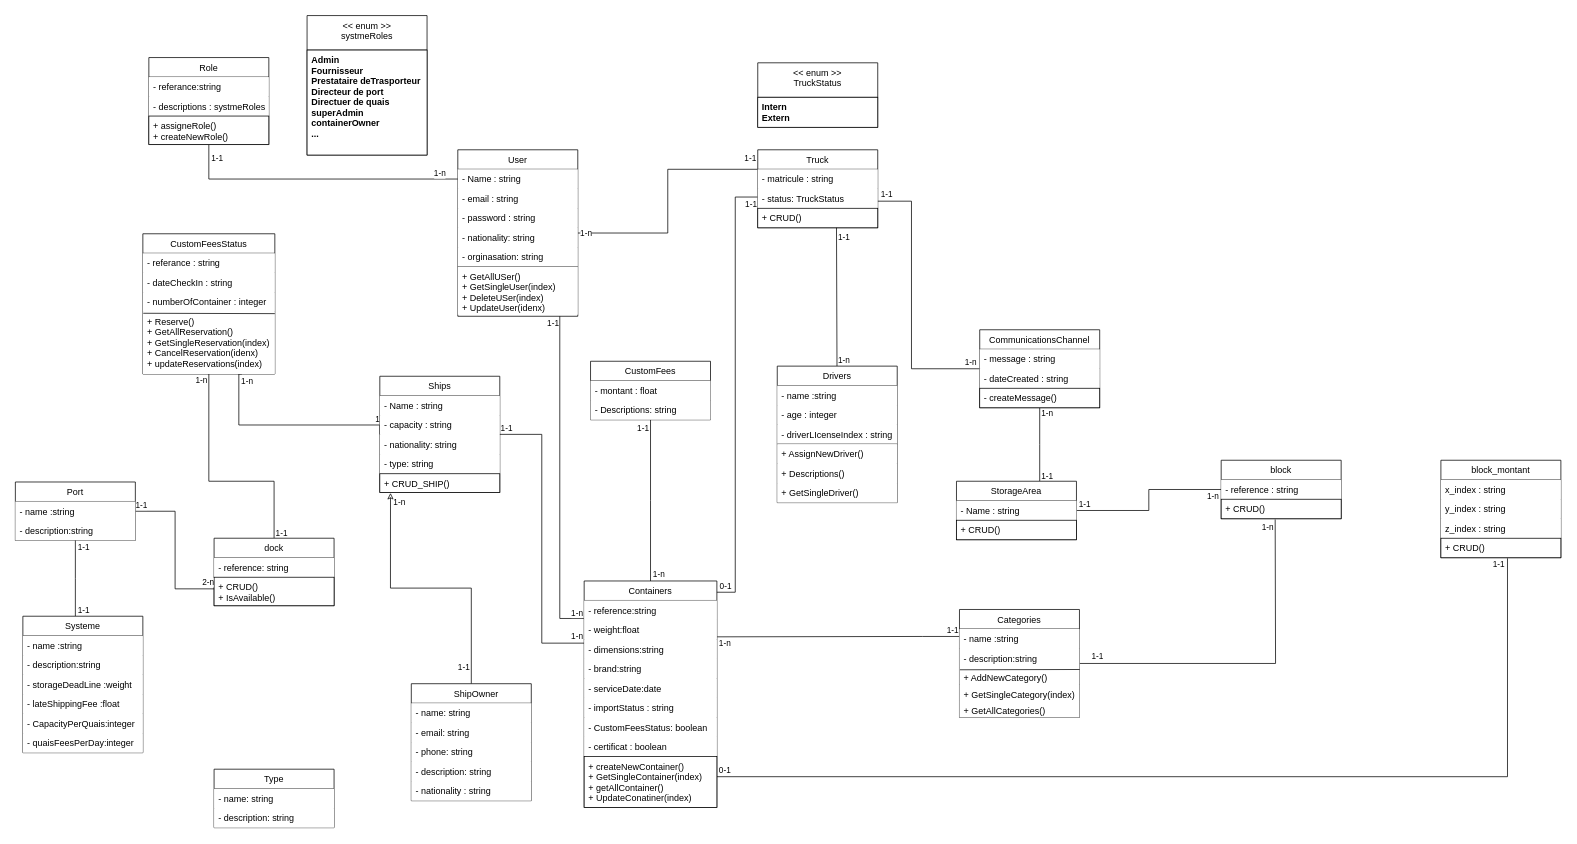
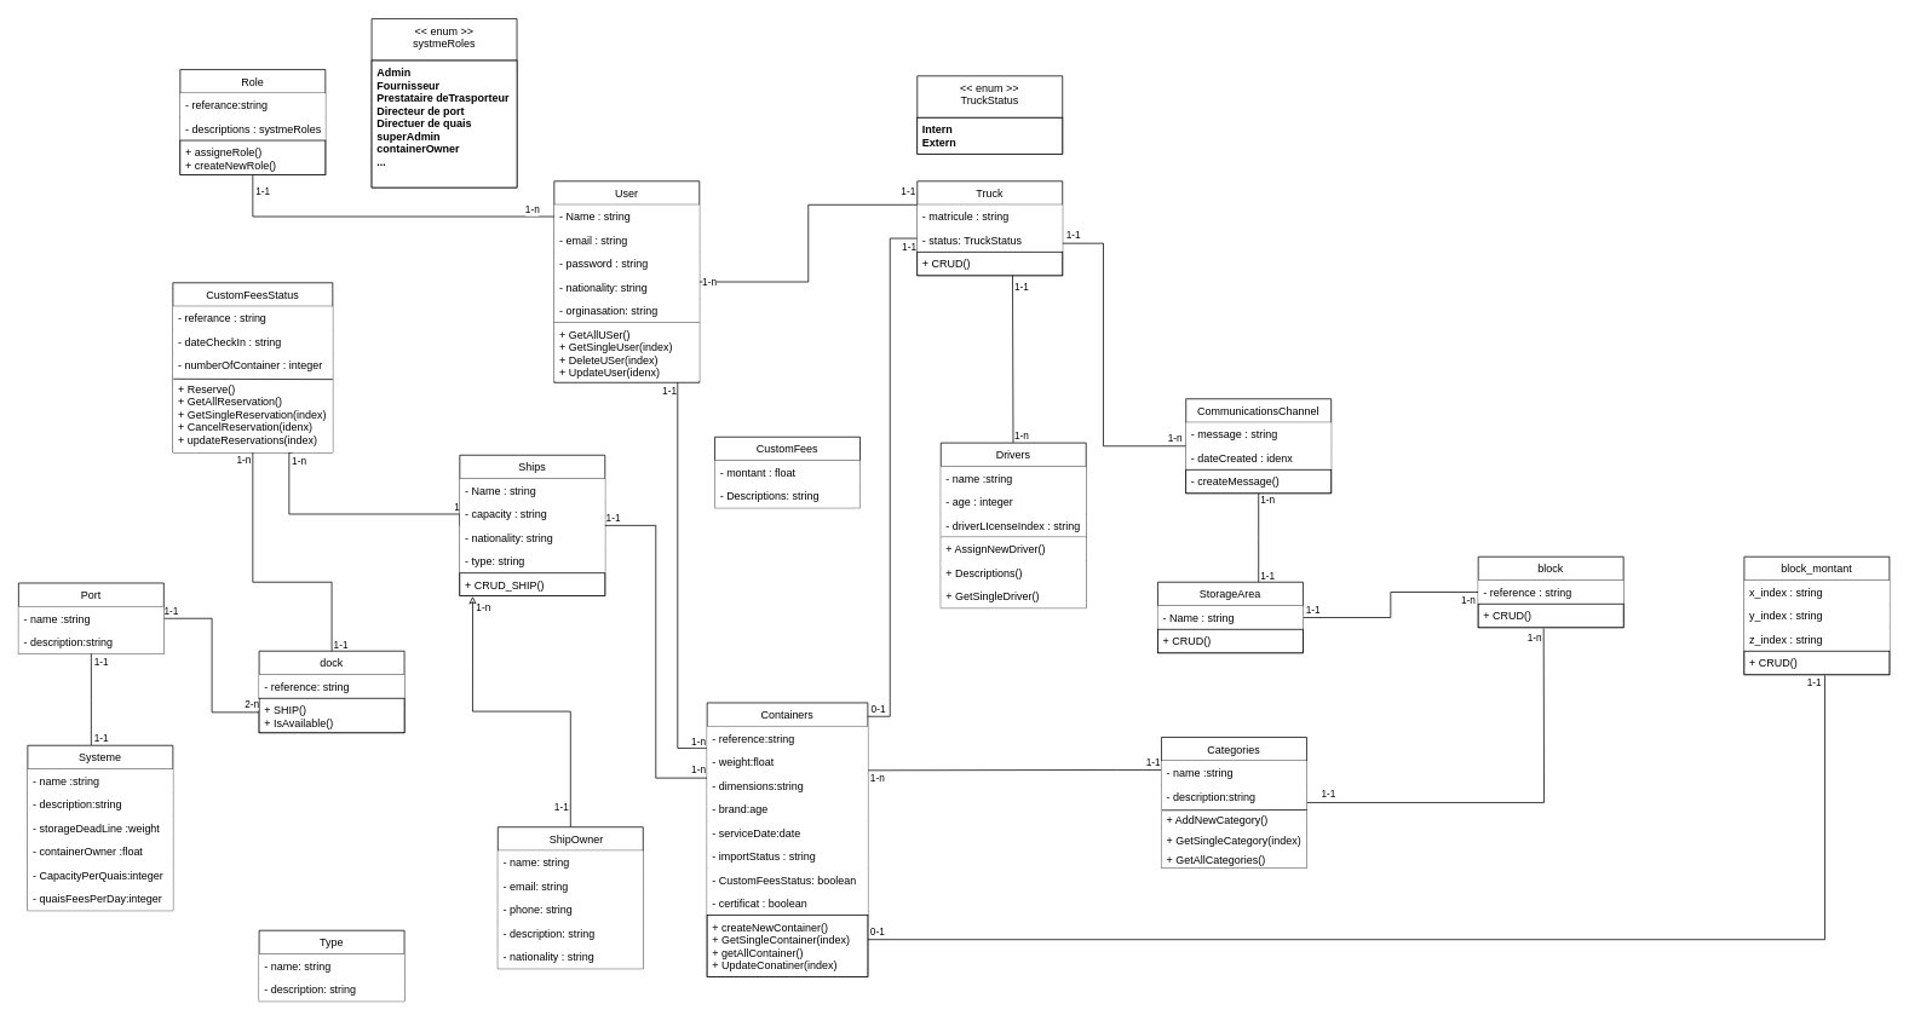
- <mxCell id="50" value="- dateCreated : string" style="text;align=left;verticalAlign=top;spacingLeft=4;spacingRight=4;overflow=hidden;rotatable=0;points=[[0,0.5],[1,0.5]];portConstraint=eastwest;rounded=0;shadow=0;html=0;fillColor=default;" parent="48" vertex="1"><mxGeometry y="52" width="160" height="26" as="geometry" /></mxCell>
+ <mxCell id="50" value="- dateCreated : idenx" style="text;align=left;verticalAlign=top;spacingLeft=4;spacingRight=4;overflow=hidden;rotatable=0;points=[[0,0.5],[1,0.5]];portConstraint=eastwest;rounded=0;shadow=0;html=0;fillColor=default;" parent="48" vertex="1"><mxGeometry y="52" width="160" height="26" as="geometry" /></mxCell>
- <mxCell id="98" style="edgeStyle=elbowEdgeStyle;rounded=0;orthogonalLoop=1;jettySize=auto;html=1;entryX=0.5;entryY=0;entryDx=0;entryDy=0;endArrow=none;endFill=0;" parent="1" source="101" target="32" edge="1"><mxGeometry relative="1" as="geometry" /></mxCell>
- <mxCell id="99" value="1-n" style="edgeLabel;html=1;align=center;verticalAlign=middle;resizable=0;points=[];" parent="98" vertex="1" connectable="0"><mxGeometry x="0.717" y="1" relative="1" as="geometry"><mxPoint x="9" y="20" as="offset" /></mxGeometry></mxCell>
- <mxCell id="100" value="1-1" style="edgeLabel;html=1;align=center;verticalAlign=middle;resizable=0;points=[];" parent="98" vertex="1" connectable="0"><mxGeometry x="-0.816" y="1" relative="1" as="geometry"><mxPoint x="-12" y="-10" as="offset" /></mxGeometry></mxCell>
- <mxCell id="16" value="+ CRUD()&#10;+ IsAvailable()" style="text;align=left;verticalAlign=top;spacingLeft=4;spacingRight=4;overflow=hidden;rotatable=0;points=[[0,0.5],[1,0.5]];portConstraint=eastwest;fillColor=default;strokeColor=default;" parent="14" vertex="1"><mxGeometry y="52" width="160" height="38" as="geometry" /></mxCell>
+ <mxCell id="16" value="+ SHIP()&#10;+ IsAvailable()" style="text;align=left;verticalAlign=top;spacingLeft=4;spacingRight=4;overflow=hidden;rotatable=0;points=[[0,0.5],[1,0.5]];portConstraint=eastwest;fillColor=default;strokeColor=default;" parent="14" vertex="1"><mxGeometry y="52" width="160" height="38" as="geometry" /></mxCell>
- <mxCell id="36" value="- brand:string" style="text;align=left;verticalAlign=top;spacingLeft=4;spacingRight=4;overflow=hidden;rotatable=0;points=[[0,0.5],[1,0.5]];portConstraint=eastwest;fillColor=default;" parent="32" vertex="1"><mxGeometry y="104" width="177" height="26" as="geometry" /></mxCell>
+ <mxCell id="36" value="- brand:age" style="text;align=left;verticalAlign=top;spacingLeft=4;spacingRight=4;overflow=hidden;rotatable=0;points=[[0,0.5],[1,0.5]];portConstraint=eastwest;fillColor=default;" parent="32" vertex="1"><mxGeometry y="104" width="177" height="26" as="geometry" /></mxCell>
- <mxCell id="89" value="- lateShippingFee :float" style="text;align=left;verticalAlign=top;spacingLeft=4;spacingRight=4;overflow=hidden;rotatable=0;points=[[0,0.5],[1,0.5]];portConstraint=eastwest;fillColor=default;" parent="85" vertex="1"><mxGeometry y="104" width="160" height="26" as="geometry" /></mxCell>
+ <mxCell id="89" value="- containerOwner :float" style="text;align=left;verticalAlign=top;spacingLeft=4;spacingRight=4;overflow=hidden;rotatable=0;points=[[0,0.5],[1,0.5]];portConstraint=eastwest;fillColor=default;" parent="85" vertex="1"><mxGeometry y="104" width="160" height="26" as="geometry" /></mxCell>
